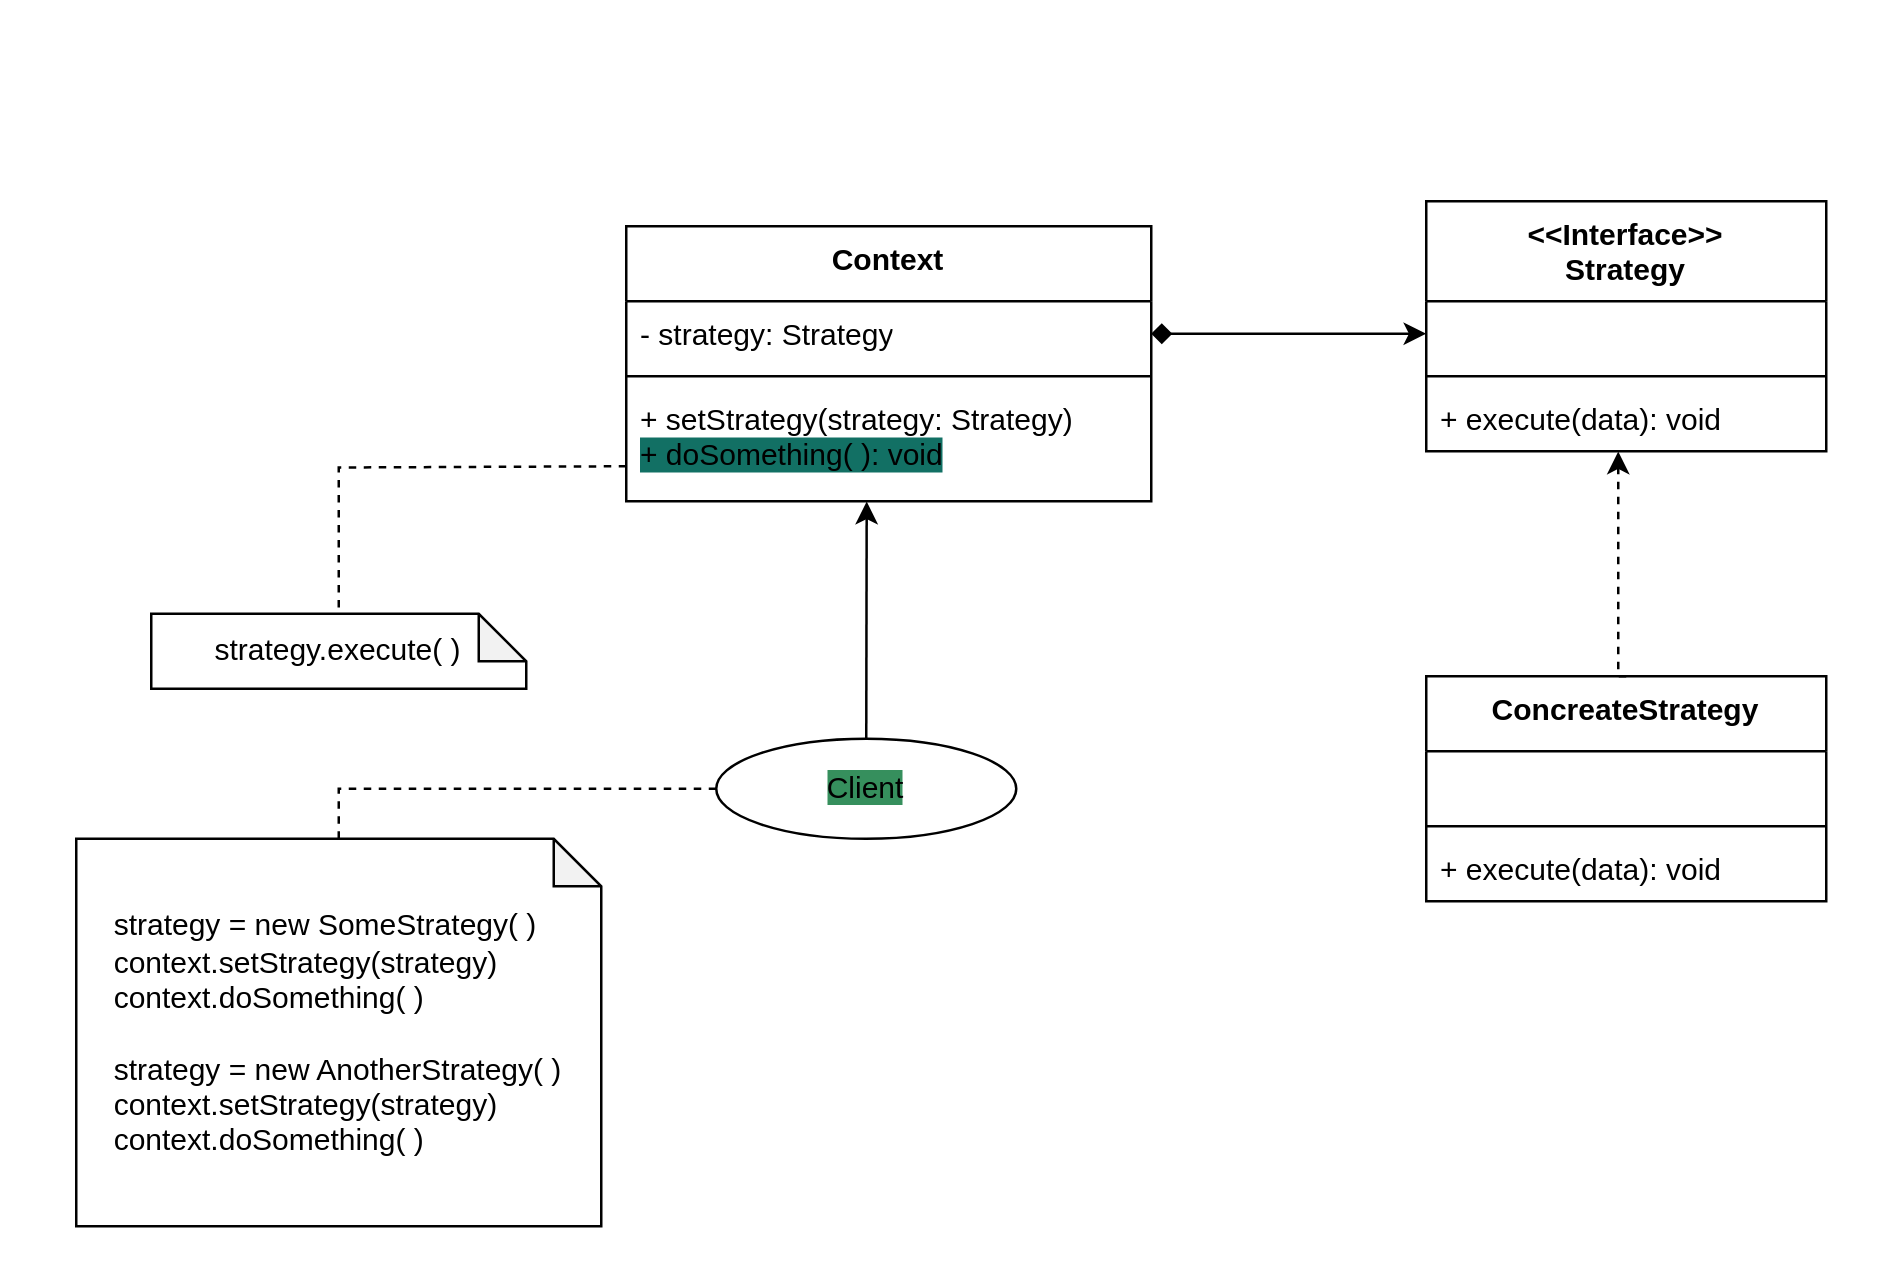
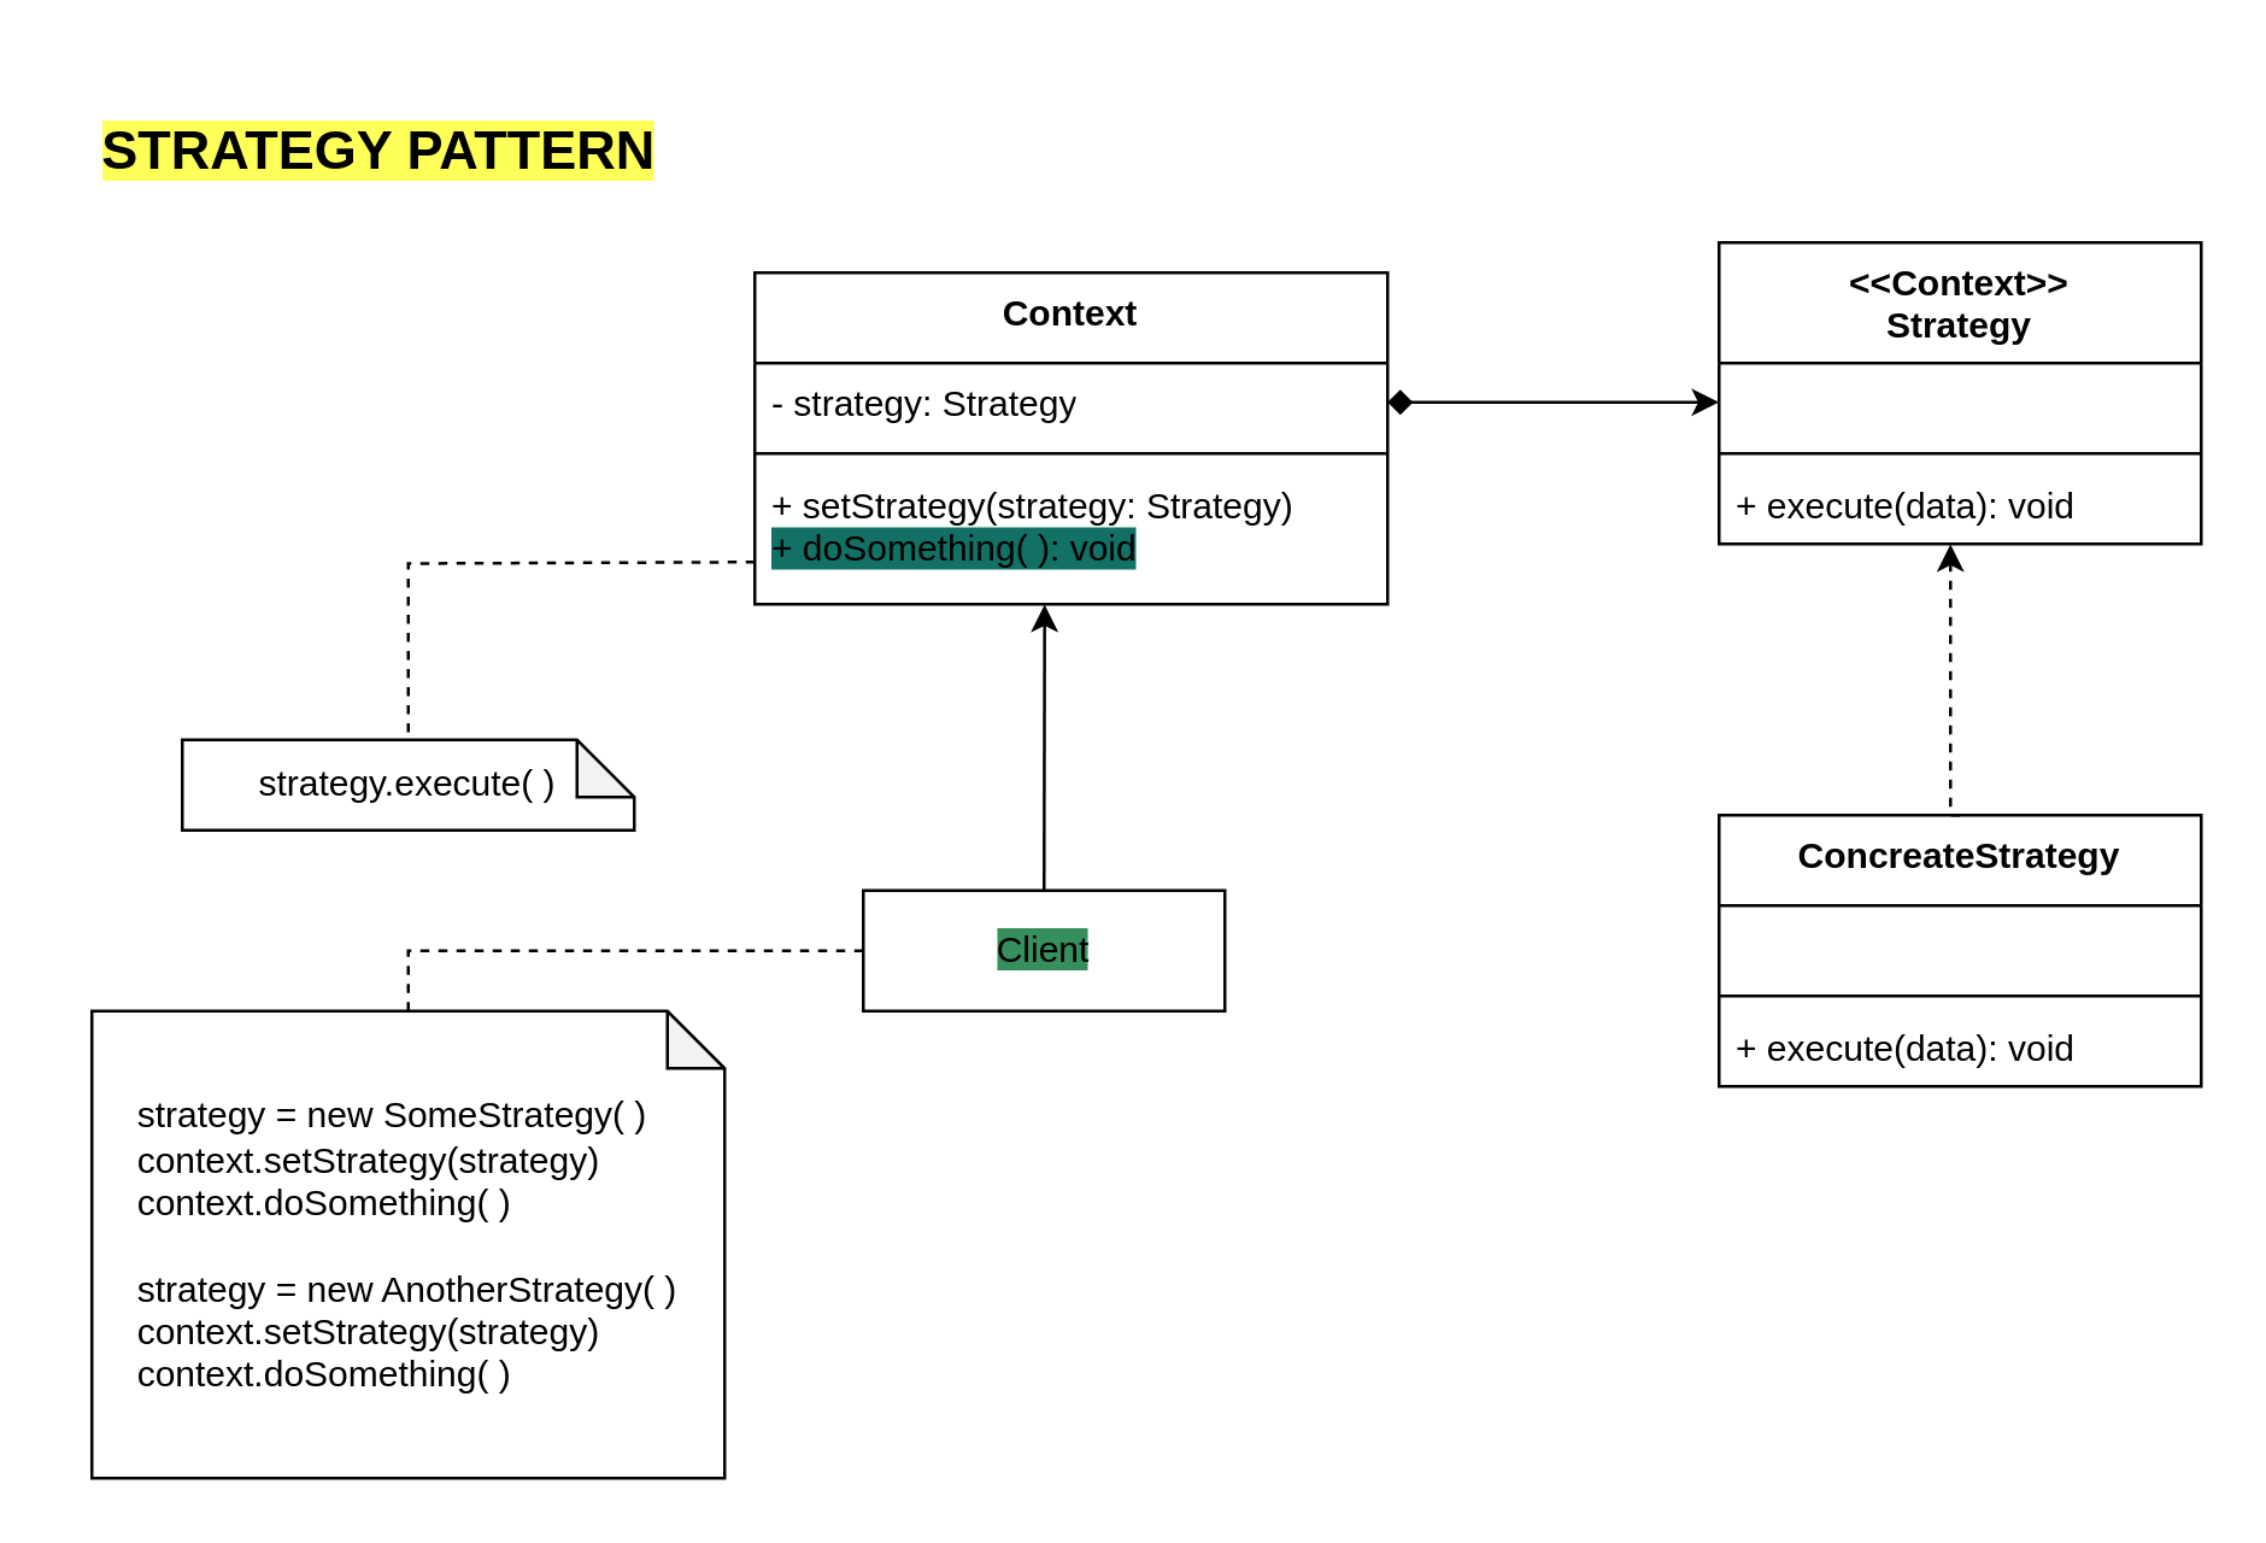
+ <mxCell id="22" value="&lt;h2&gt;&lt;b style=&quot;background-color: rgb(255, 255, 89);&quot;&gt;STRATEGY PATTERN&lt;/b&gt;&lt;/h2&gt;" style="text;html=1;align=center;verticalAlign=middle;resizable=0;points=[];autosize=1;strokeColor=none;fillColor=none;" vertex="1" parent="1"><mxGeometry x="20" y="20" width="210" height="60" as="geometry" /></mxCell>
- <mxCell id="2" value="&amp;lt;&amp;lt;Interface&amp;gt;&amp;gt;&lt;br&gt;Strategy&lt;br&gt;" style="swimlane;fontStyle=1;align=center;verticalAlign=top;childLayout=stackLayout;horizontal=1;startSize=40;horizontalStack=0;resizeParent=1;resizeParentMax=0;resizeLast=0;collapsible=1;marginBottom=0;whiteSpace=wrap;html=1;" vertex="1" parent="1"><mxGeometry x="570" y="80" width="160" height="100" as="geometry" /></mxCell>
+ <mxCell id="2" value="&amp;lt;&amp;lt;Context&amp;gt;&amp;gt;&lt;br&gt;Strategy&lt;br&gt;" style="swimlane;fontStyle=1;align=center;verticalAlign=top;childLayout=stackLayout;horizontal=1;startSize=40;horizontalStack=0;resizeParent=1;resizeParentMax=0;resizeLast=0;collapsible=1;marginBottom=0;whiteSpace=wrap;html=1;" vertex="1" parent="1"><mxGeometry x="570" y="80" width="160" height="100" as="geometry" /></mxCell>
- <mxCell id="18" value="&lt;span style=&quot;background-color: rgb(54, 143, 93);&quot;&gt;Client&lt;/span&gt;" style="ellipse;whiteSpace=wrap;html=1;" vertex="1" parent="1"><mxGeometry x="286" y="295" width="120" height="40" as="geometry" /></mxCell>
+ <mxCell id="18" value="&lt;span style=&quot;background-color: rgb(54, 143, 93);&quot;&gt;Client&lt;/span&gt;" style="rounded=0;whiteSpace=wrap;html=1;" vertex="1" parent="1"><mxGeometry x="286" y="295" width="120" height="40" as="geometry" /></mxCell>
